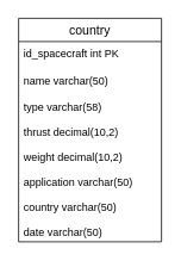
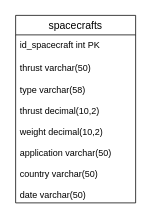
- <mxCell id="2" value="country" style="swimlane;fontStyle=0;childLayout=stackLayout;horizontal=1;startSize=26;horizontalStack=0;resizeParent=1;resizeParentMax=0;resizeLast=0;collapsible=1;marginBottom=0;align=center;fontSize=14;" vertex="1" parent="1"><mxGeometry x="20" y="20" width="160" height="250" as="geometry" /></mxCell>
+ <mxCell id="2" value="spacecrafts" style="swimlane;fontStyle=0;childLayout=stackLayout;horizontal=1;startSize=26;horizontalStack=0;resizeParent=1;resizeParentMax=0;resizeLast=0;collapsible=1;marginBottom=0;align=center;fontSize=14;" vertex="1" parent="1"><mxGeometry x="20" y="20" width="160" height="250" as="geometry" /></mxCell>
- <mxCell id="4" value="name varchar(50)" style="text;strokeColor=none;fillColor=none;spacingLeft=4;spacingRight=4;overflow=hidden;rotatable=0;points=[[0,0.5],[1,0.5]];portConstraint=eastwest;fontSize=12;" vertex="1" parent="2"><mxGeometry y="56" width="160" height="30" as="geometry" /></mxCell>
+ <mxCell id="4" value="thrust varchar(50)" style="text;strokeColor=none;fillColor=none;spacingLeft=4;spacingRight=4;overflow=hidden;rotatable=0;points=[[0,0.5],[1,0.5]];portConstraint=eastwest;fontSize=12;" vertex="1" parent="2"><mxGeometry y="56" width="160" height="30" as="geometry" /></mxCell>
